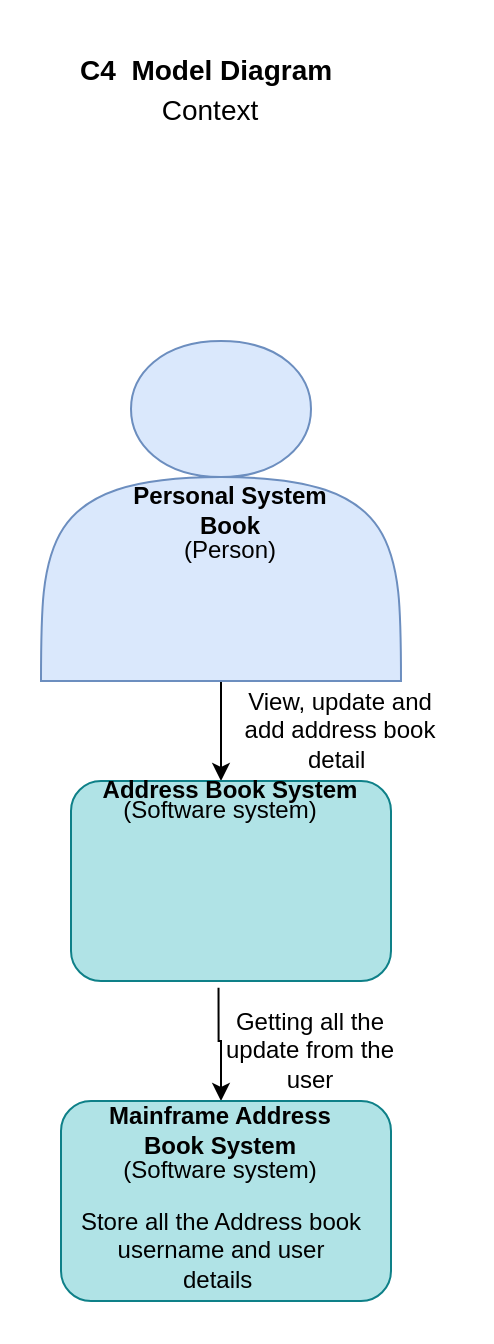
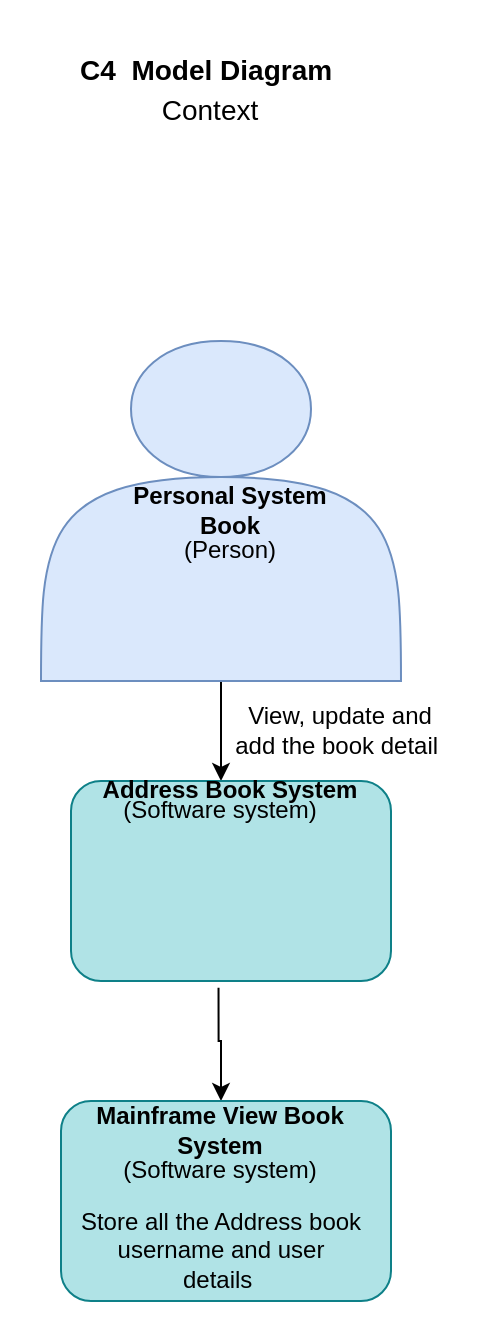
- <mxCell id="14" value="View, update and add address book detail&amp;nbsp;" style="text;html=1;strokeColor=none;fillColor=none;align=center;verticalAlign=middle;whiteSpace=wrap;rounded=0;" parent="1" vertex="1"><mxGeometry x="115" y="350" width="110" height="30" as="geometry" /></mxCell>
+ <mxCell id="14" value="View, update and add the book detail&amp;nbsp;" style="text;html=1;strokeColor=none;fillColor=none;align=center;verticalAlign=middle;whiteSpace=wrap;rounded=0;" parent="1" vertex="1"><mxGeometry x="115" y="350" width="110" height="30" as="geometry" /></mxCell>
- <mxCell id="15" value="Getting all the update from the user" style="text;html=1;strokeColor=none;fillColor=none;align=center;verticalAlign=middle;whiteSpace=wrap;rounded=0;" parent="1" vertex="1"><mxGeometry x="100" y="510" width="110" height="30" as="geometry" /></mxCell>
- <mxCell id="11" value="&lt;b&gt;Mainframe Address Book System&lt;/b&gt;" style="text;html=1;strokeColor=none;fillColor=none;align=center;verticalAlign=middle;whiteSpace=wrap;rounded=0;" parent="1" vertex="1"><mxGeometry x="40" y="550" width="140" height="30" as="geometry" /></mxCell>
+ <mxCell id="11" value="&lt;b&gt;Mainframe View Book System&lt;/b&gt;" style="text;html=1;strokeColor=none;fillColor=none;align=center;verticalAlign=middle;whiteSpace=wrap;rounded=0;" parent="1" vertex="1"><mxGeometry x="40" y="550" width="140" height="30" as="geometry" /></mxCell>
